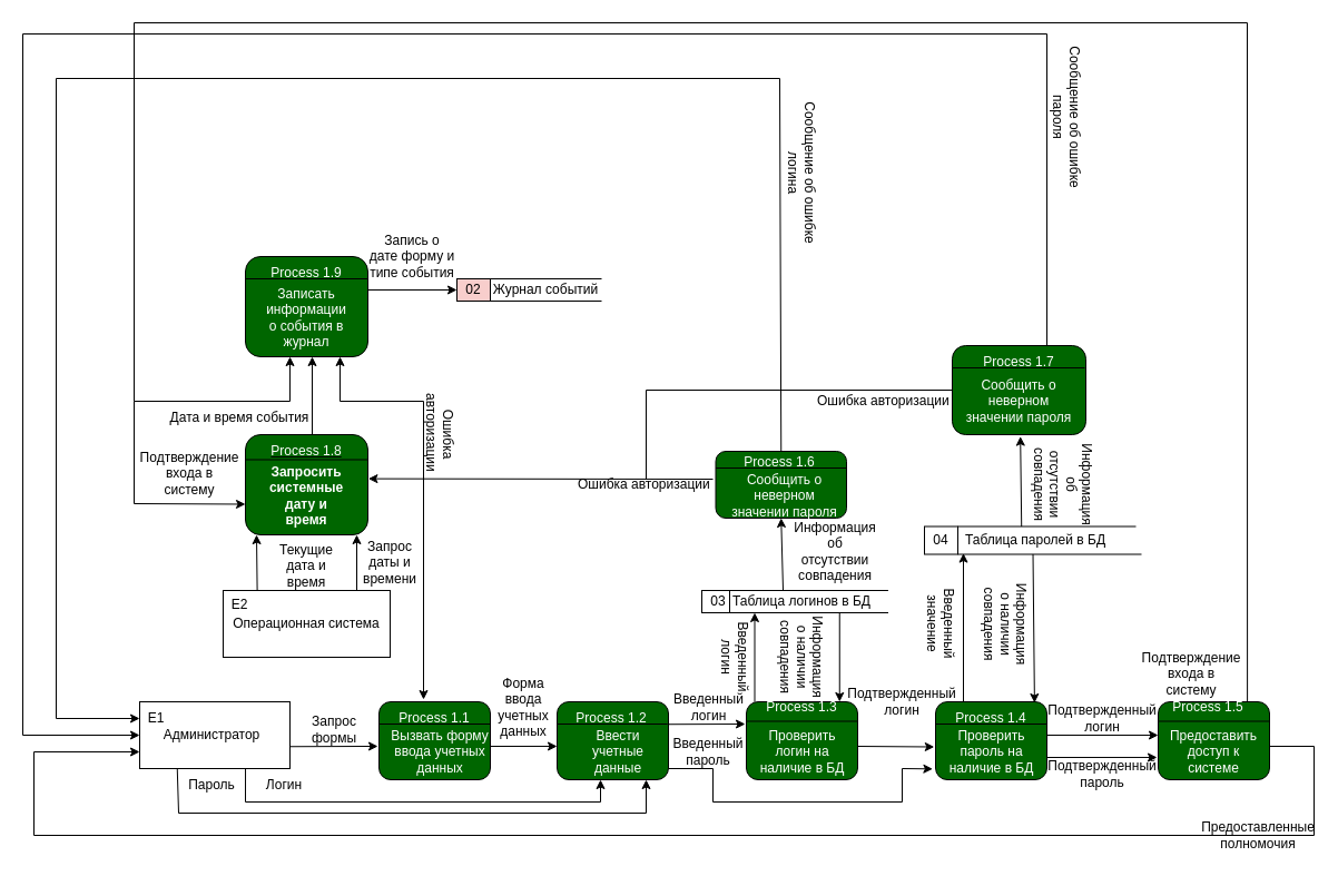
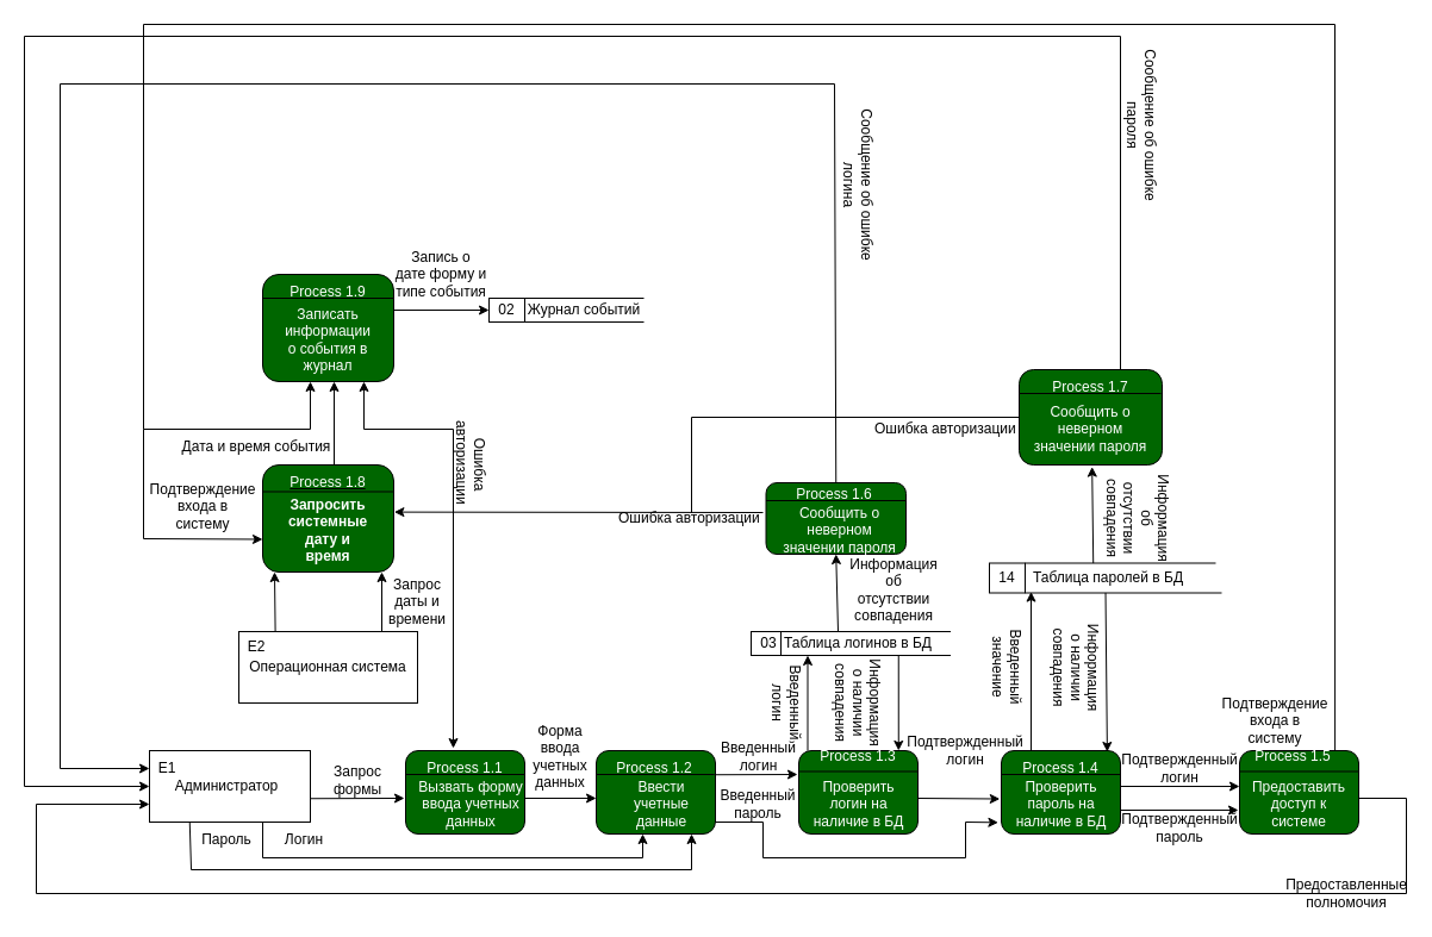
- <mxCell id="35" value="02" style="rounded=0;whiteSpace=wrap;html=1;fillColor=#f8cecc;" vertex="1" parent="1"><mxGeometry x="410" y="250" width="30" height="20" as="geometry" /></mxCell>
+ <mxCell id="35" value="02" style="rounded=0;whiteSpace=wrap;html=1;" vertex="1" parent="1"><mxGeometry x="410" y="250" width="30" height="20" as="geometry" /></mxCell>
- <mxCell id="53" value="04" style="text;strokeColor=none;align=center;fillColor=none;html=1;verticalAlign=middle;whiteSpace=wrap;rounded=0;" vertex="1" parent="1"><mxGeometry x="815" y="470" width="60" height="30" as="geometry" /></mxCell>
+ <mxCell id="53" value="14" style="text;strokeColor=none;align=center;fillColor=none;html=1;verticalAlign=middle;whiteSpace=wrap;rounded=0;" vertex="1" parent="1"><mxGeometry x="815" y="470" width="60" height="30" as="geometry" /></mxCell>
- <mxCell id="85" value="Текущие дата и время" style="text;strokeColor=none;align=center;fillColor=none;html=1;verticalAlign=middle;whiteSpace=wrap;rounded=0;" vertex="1" parent="1"><mxGeometry x="245" y="492.5" width="60" height="30" as="geometry" /></mxCell>
